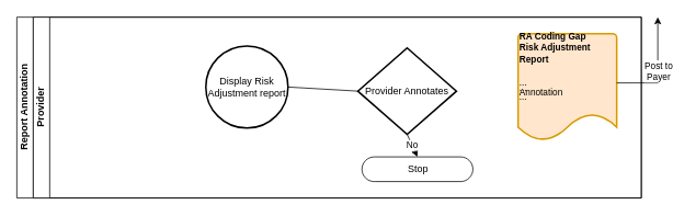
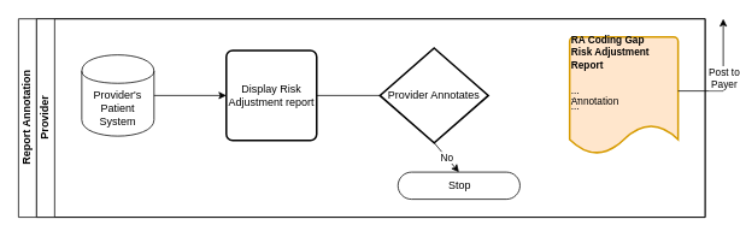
+ <mxCell id="4" value="Provider's Patient System" style="shape=cylinder;whiteSpace=wrap;html=1;boundedLbl=1;backgroundOutline=1;" vertex="1" parent="3"><mxGeometry x="50" y="40" width="80" height="90" as="geometry" /></mxCell>
+ <mxCell id="9" value="" style="endArrow=classic;html=1;rounded=0;exitX=1;exitY=0.5;exitDx=0;exitDy=0;entryX=0;entryY=0.5;entryDx=0;entryDy=0;" edge="1" parent="3" source="4" target="5"><mxGeometry width="50" height="50" relative="1" as="geometry"><mxPoint x="120" y="80" as="sourcePoint" /><mxPoint x="180" y="90" as="targetPoint" /></mxGeometry></mxCell>
- <mxCell id="5" value="Display Risk Adjustment report" style="ellipse;whiteSpace=wrap;html=1;absoluteArcSize=1;arcSize=14;strokeWidth=2;" vertex="1" parent="3"><mxGeometry x="210" y="35" width="100" height="100" as="geometry" /></mxCell>
+ <mxCell id="5" value="Display Risk Adjustment report" style="rounded=1;whiteSpace=wrap;html=1;absoluteArcSize=1;arcSize=14;strokeWidth=2;" vertex="1" parent="3"><mxGeometry x="210" y="35" width="100" height="100" as="geometry" /></mxCell>
- <mxCell id="6" value="Provider Annotates" style="strokeWidth=2;html=1;shape=mxgraph.flowchart.decision;whiteSpace=wrap;" vertex="1" parent="3"><mxGeometry x="395" y="37.5" width="120" height="105" as="geometry" /></mxCell>
+ <mxCell id="6" value="Provider Annotates" style="strokeWidth=2;html=1;shape=mxgraph.flowchart.decision;whiteSpace=wrap;" vertex="1" parent="3"><mxGeometry x="380" y="32.5" width="120" height="105" as="geometry" /></mxCell>
